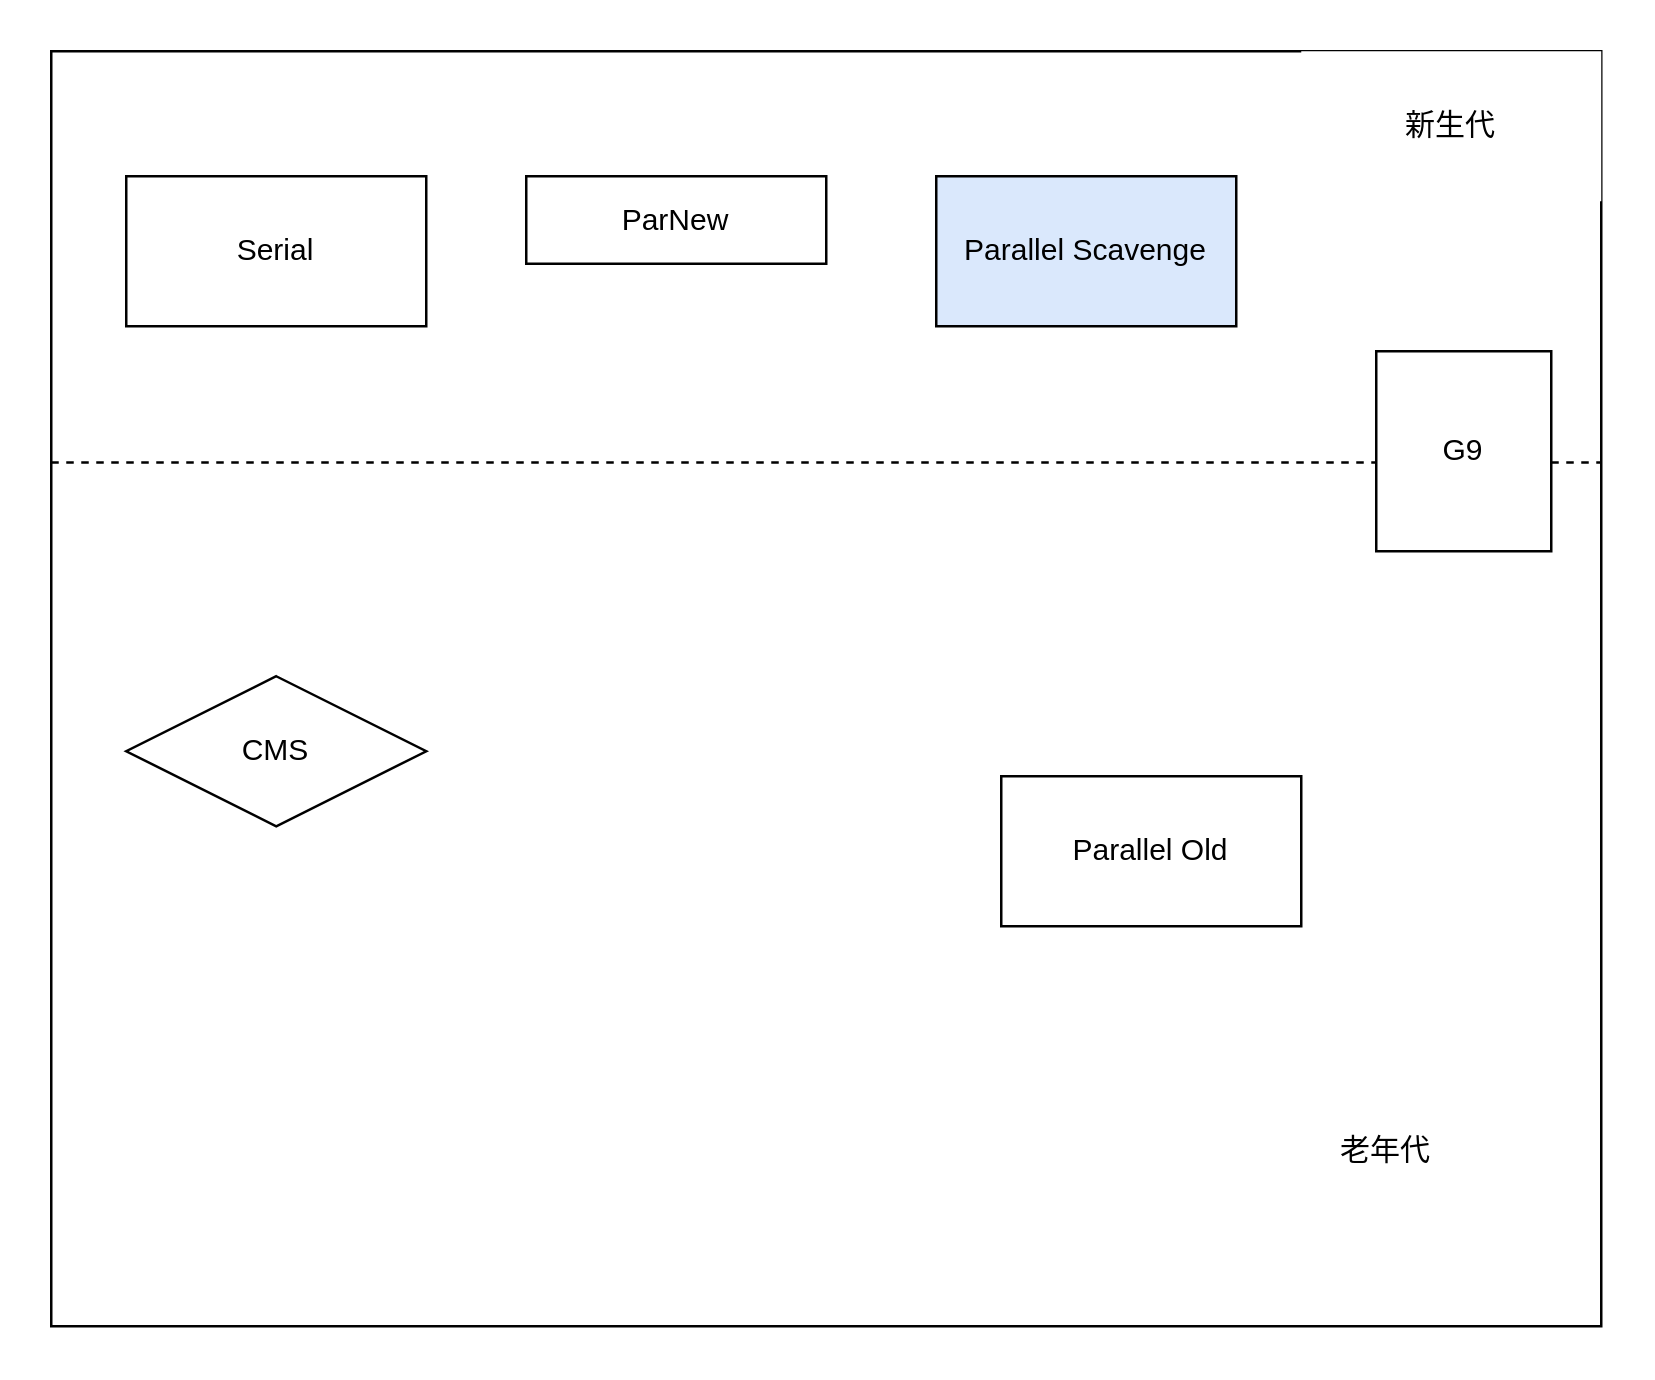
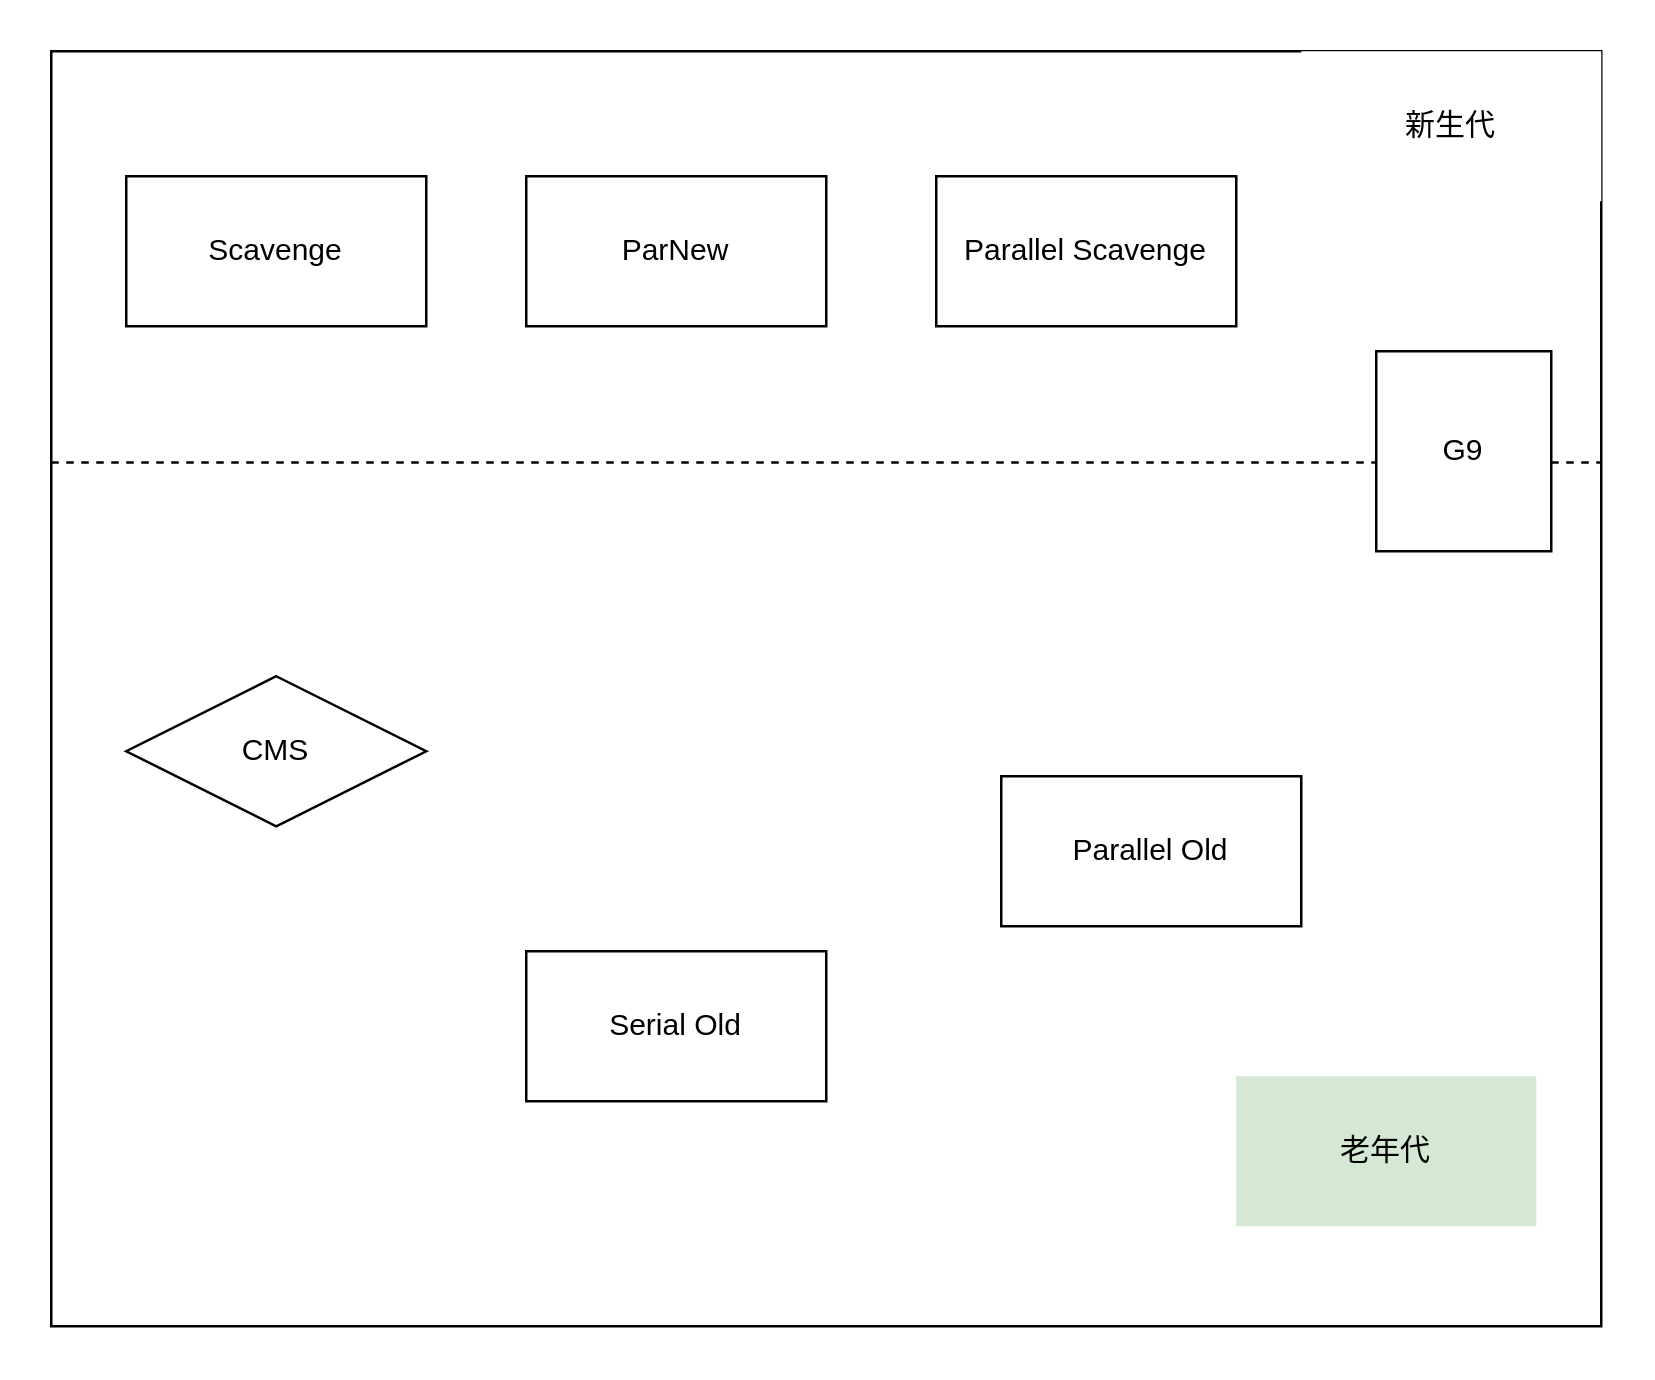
- <mxCell id="5" value="ParNew" style="rounded=0;whiteSpace=wrap;html=1;" vertex="1" parent="1"><mxGeometry x="210" y="70" width="120" height="35" as="geometry" /></mxCell>
+ <mxCell id="5" value="ParNew" style="rounded=0;whiteSpace=wrap;html=1;" vertex="1" parent="1"><mxGeometry x="210" y="70" width="120" height="60" as="geometry" /></mxCell>
- <mxCell id="4" value="Serial" style="rounded=0;whiteSpace=wrap;html=1;" vertex="1" parent="1"><mxGeometry x="50" y="70" width="120" height="60" as="geometry" /></mxCell>
+ <mxCell id="4" value="Scavenge" style="rounded=0;whiteSpace=wrap;html=1;" vertex="1" parent="1"><mxGeometry x="50" y="70" width="120" height="60" as="geometry" /></mxCell>
- <mxCell id="6" value="Parallel Scavenge" style="rounded=0;whiteSpace=wrap;html=1;fillColor=#dae8fc;" vertex="1" parent="1"><mxGeometry x="374" y="70" width="120" height="60" as="geometry" /></mxCell>
+ <mxCell id="6" value="Parallel Scavenge" style="rounded=0;whiteSpace=wrap;html=1;" vertex="1" parent="1"><mxGeometry x="374" y="70" width="120" height="60" as="geometry" /></mxCell>
+ <mxCell id="10" value="Serial Old" style="rounded=0;whiteSpace=wrap;html=1;" vertex="1" parent="1"><mxGeometry x="210" y="380" width="120" height="60" as="geometry" /></mxCell>
- <mxCell id="12" value="老年代" style="rounded=0;whiteSpace=wrap;html=1;strokeColor=none;" vertex="1" parent="1"><mxGeometry x="494" y="430" width="120" height="60" as="geometry" /></mxCell>
+ <mxCell id="12" value="老年代" style="rounded=0;whiteSpace=wrap;html=1;strokeColor=none;fillColor=#d5e8d4;" vertex="1" parent="1"><mxGeometry x="494" y="430" width="120" height="60" as="geometry" /></mxCell>
